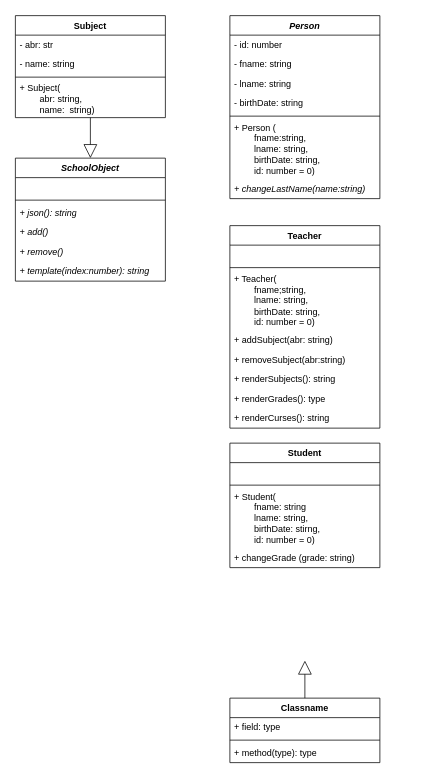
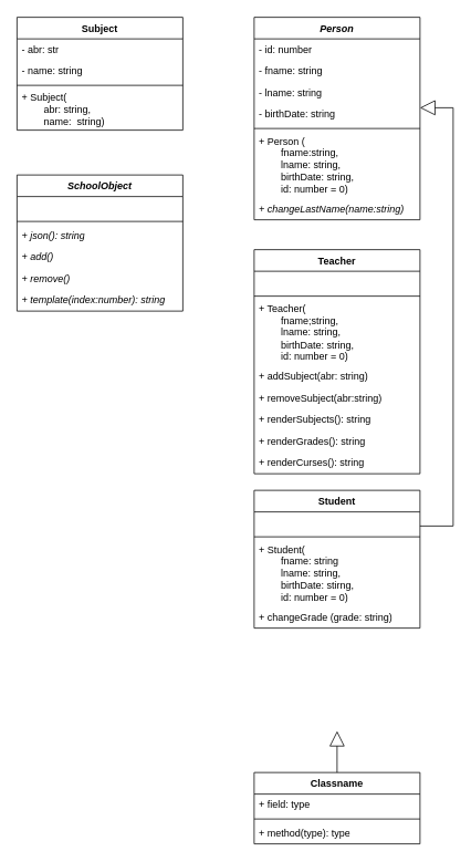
- <mxCell id="19" value="" style="endArrow=block;endSize=16;endFill=0;html=1;rounded=0;" edge="1" source="14" parent="1" target="7"><mxGeometry width="160" relative="1" as="geometry"><mxPoint x="-20" y="70" as="sourcePoint" /><mxPoint x="120" y="0" as="targetPoint" /></mxGeometry></mxCell>
+ <mxCell id="42" value="" style="endArrow=block;endSize=16;endFill=0;html=1;rounded=0;edgeStyle=orthogonalEdgeStyle;" edge="1" source="37" parent="1" target="20"><mxGeometry width="160" relative="1" as="geometry"><mxPoint x="266" y="660" as="sourcePoint" /><mxPoint x="256" y="430" as="targetPoint" /><Array as="points"><mxPoint x="546" y="633" /><mxPoint x="546" y="129" /></Array></mxGeometry></mxCell>
- <mxCell id="35" value="+ renderGrades(): type" style="text;strokeColor=none;fillColor=none;align=left;verticalAlign=middle;spacingLeft=4;spacingRight=4;overflow=hidden;rotatable=0;points=[[0,0.5],[1,0.5]];portConstraint=eastwest;whiteSpace=wrap;html=1;" vertex="1" parent="28"><mxGeometry y="218" width="200" height="26" as="geometry" /></mxCell>
+ <mxCell id="35" value="+ renderGrades(): string" style="text;strokeColor=none;fillColor=none;align=left;verticalAlign=middle;spacingLeft=4;spacingRight=4;overflow=hidden;rotatable=0;points=[[0,0.5],[1,0.5]];portConstraint=eastwest;whiteSpace=wrap;html=1;" vertex="1" parent="28"><mxGeometry y="218" width="200" height="26" as="geometry" /></mxCell>
